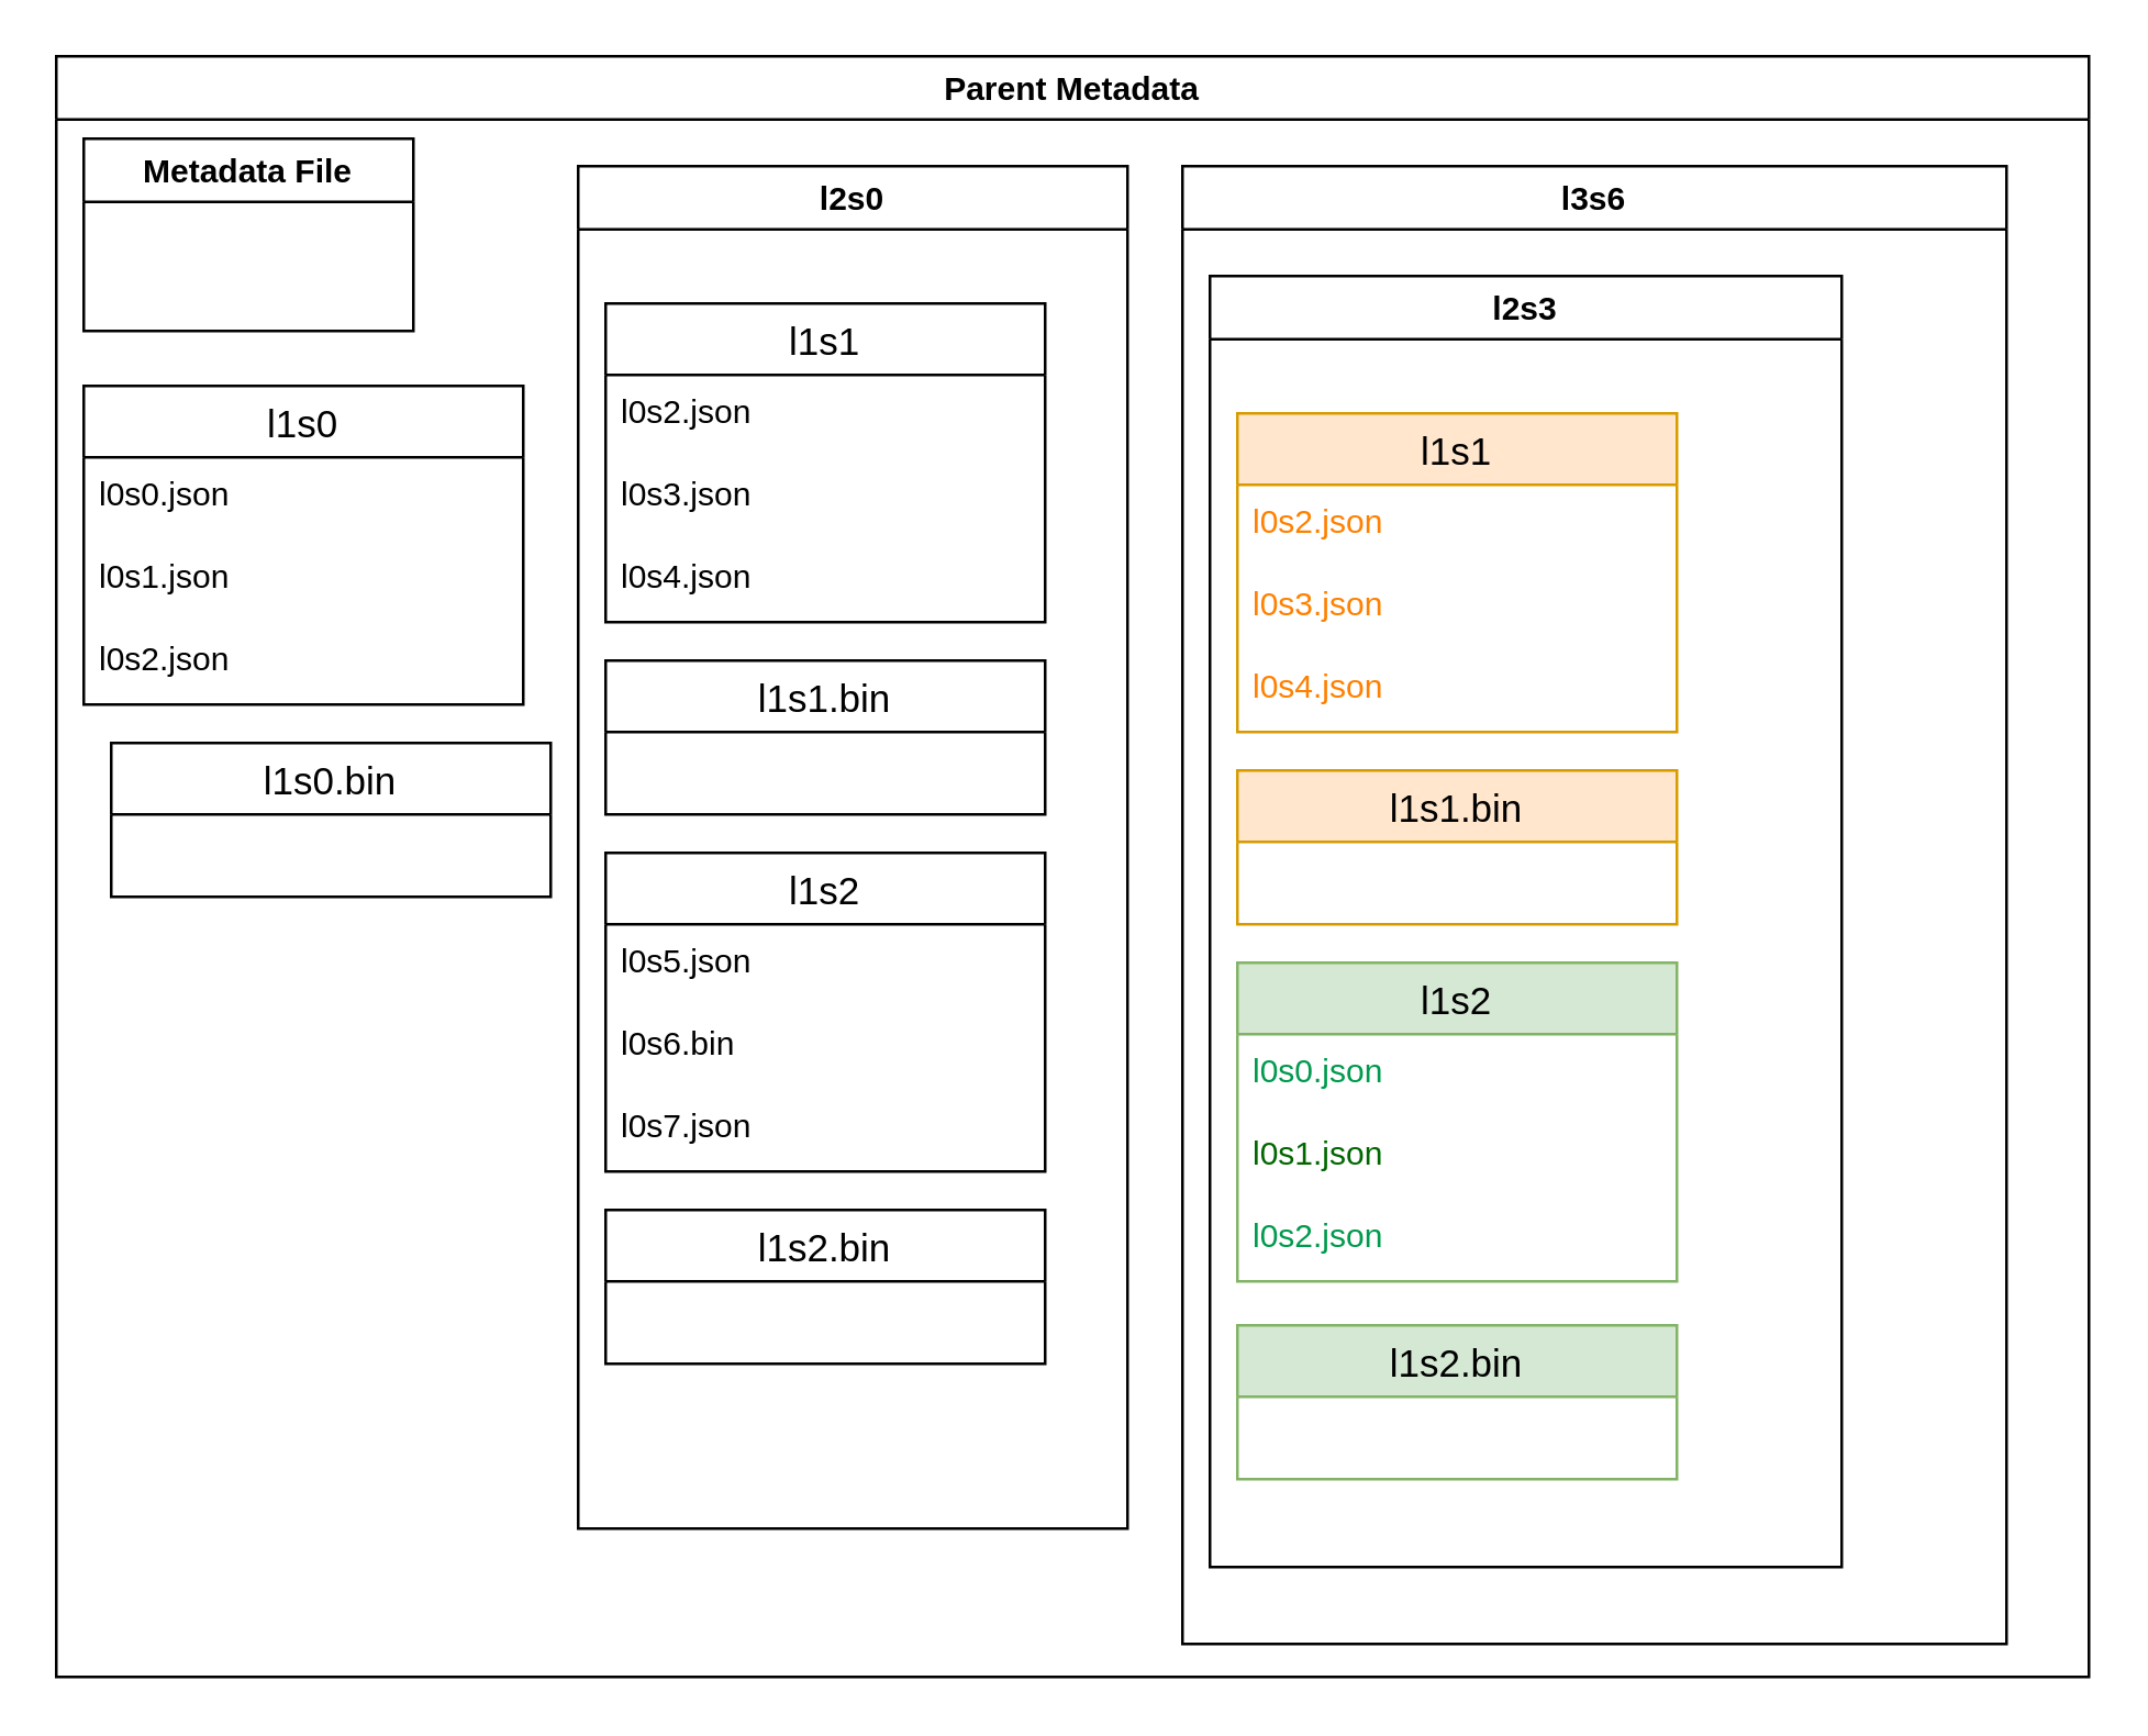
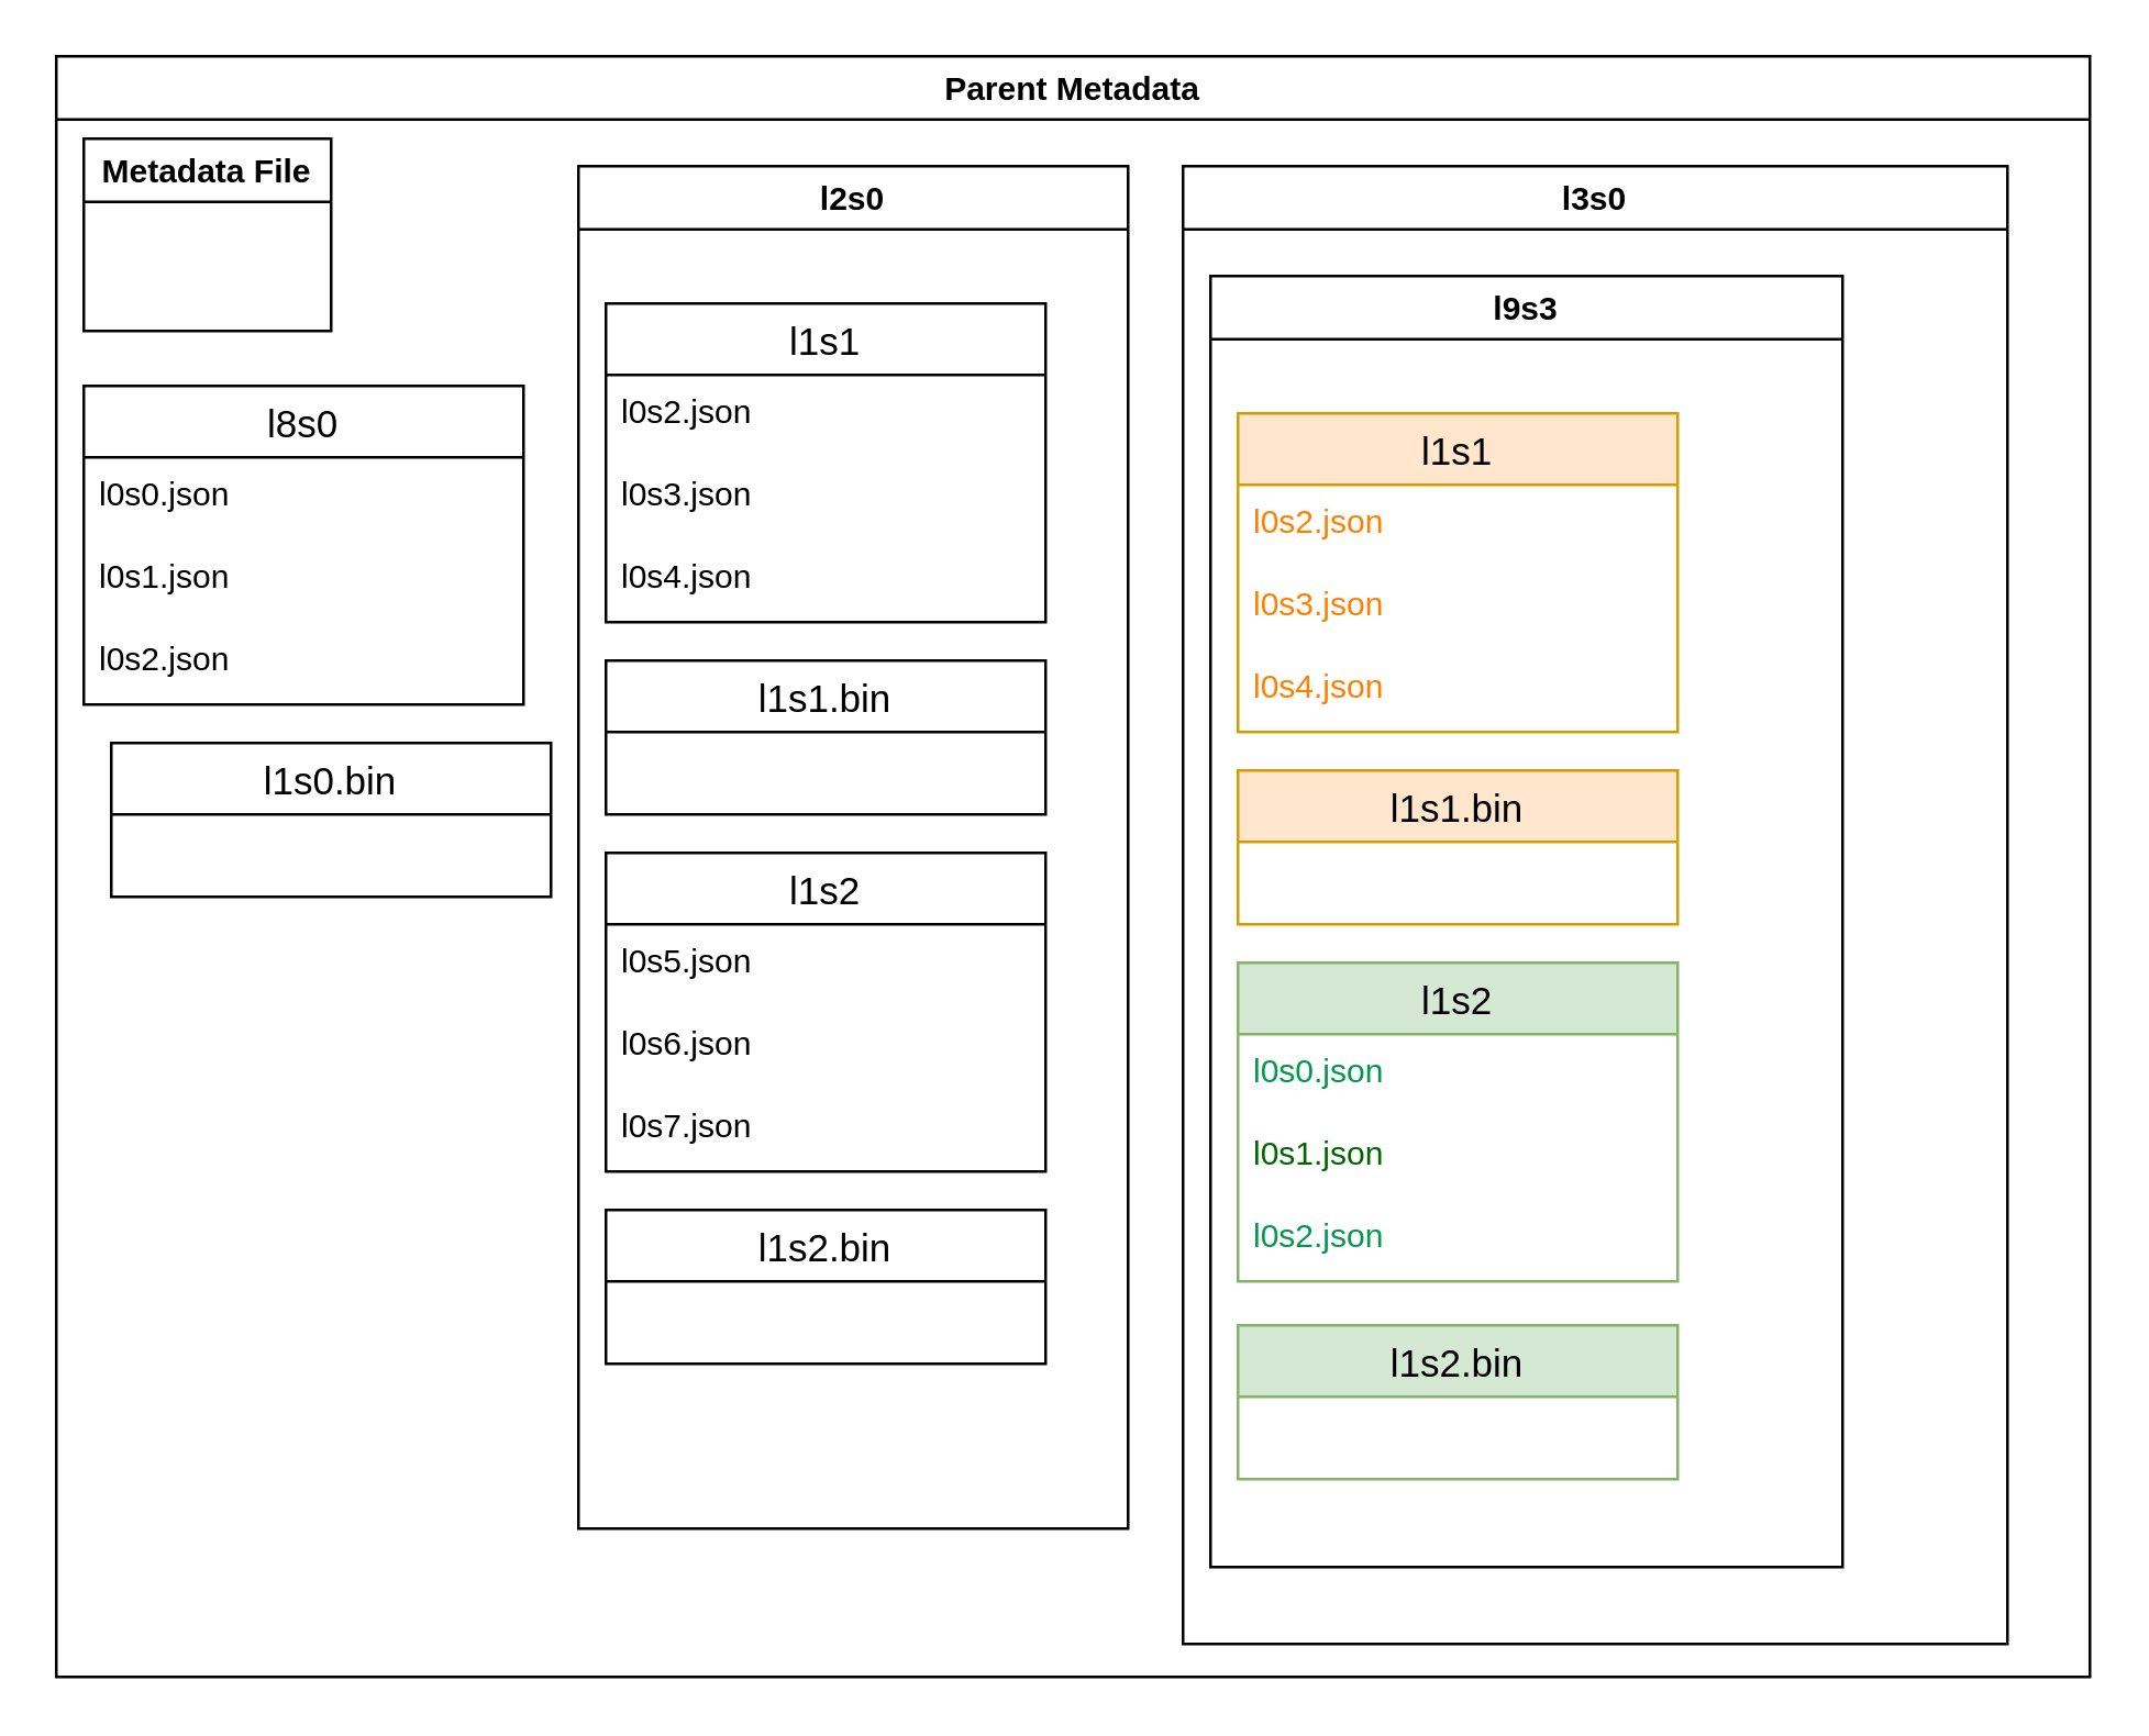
- <mxCell id="19" value="l3s6" style="swimlane;" parent="2" vertex="1"><mxGeometry x="410" y="40" width="300" height="538" as="geometry" /></mxCell>
+ <mxCell id="19" value="l3s0" style="swimlane;" parent="2" vertex="1"><mxGeometry x="410" y="40" width="300" height="538" as="geometry" /></mxCell>
- <mxCell id="3" value="Metadata File" style="swimlane;" parent="2" vertex="1"><mxGeometry x="10" y="30" width="120" height="70" as="geometry" /></mxCell>
+ <mxCell id="3" value="Metadata File" style="swimlane;" parent="2" vertex="1"><mxGeometry x="10" y="30" width="90" height="70" as="geometry" /></mxCell>
- <mxCell id="20" value="l2s3" style="swimlane;" parent="19" vertex="1"><mxGeometry x="10" y="40" width="230" height="470" as="geometry" /></mxCell>
+ <mxCell id="20" value="l9s3" style="swimlane;" parent="19" vertex="1"><mxGeometry x="10" y="40" width="230" height="470" as="geometry" /></mxCell>
- <mxCell id="4" value="l1s0" style="swimlane;fontStyle=0;childLayout=stackLayout;horizontal=1;startSize=26;horizontalStack=0;resizeParent=1;resizeParentMax=0;resizeLast=0;collapsible=1;marginBottom=0;align=center;fontSize=14;" parent="2" vertex="1"><mxGeometry x="10" y="120" width="160" height="116" as="geometry" /></mxCell>
+ <mxCell id="4" value="l8s0" style="swimlane;fontStyle=0;childLayout=stackLayout;horizontal=1;startSize=26;horizontalStack=0;resizeParent=1;resizeParentMax=0;resizeLast=0;collapsible=1;marginBottom=0;align=center;fontSize=14;" parent="2" vertex="1"><mxGeometry x="10" y="120" width="160" height="116" as="geometry" /></mxCell>
- <mxCell id="15" value="l0s6.bin" style="text;strokeColor=none;fillColor=none;spacingLeft=4;spacingRight=4;overflow=hidden;rotatable=0;points=[[0,0.5],[1,0.5]];portConstraint=eastwest;fontSize=12;whiteSpace=wrap;html=1;" parent="13" vertex="1"><mxGeometry y="56" width="160" height="30" as="geometry" /></mxCell>
+ <mxCell id="15" value="l0s6.json" style="text;strokeColor=none;fillColor=none;spacingLeft=4;spacingRight=4;overflow=hidden;rotatable=0;points=[[0,0.5],[1,0.5]];portConstraint=eastwest;fontSize=12;whiteSpace=wrap;html=1;" parent="13" vertex="1"><mxGeometry y="56" width="160" height="30" as="geometry" /></mxCell>
